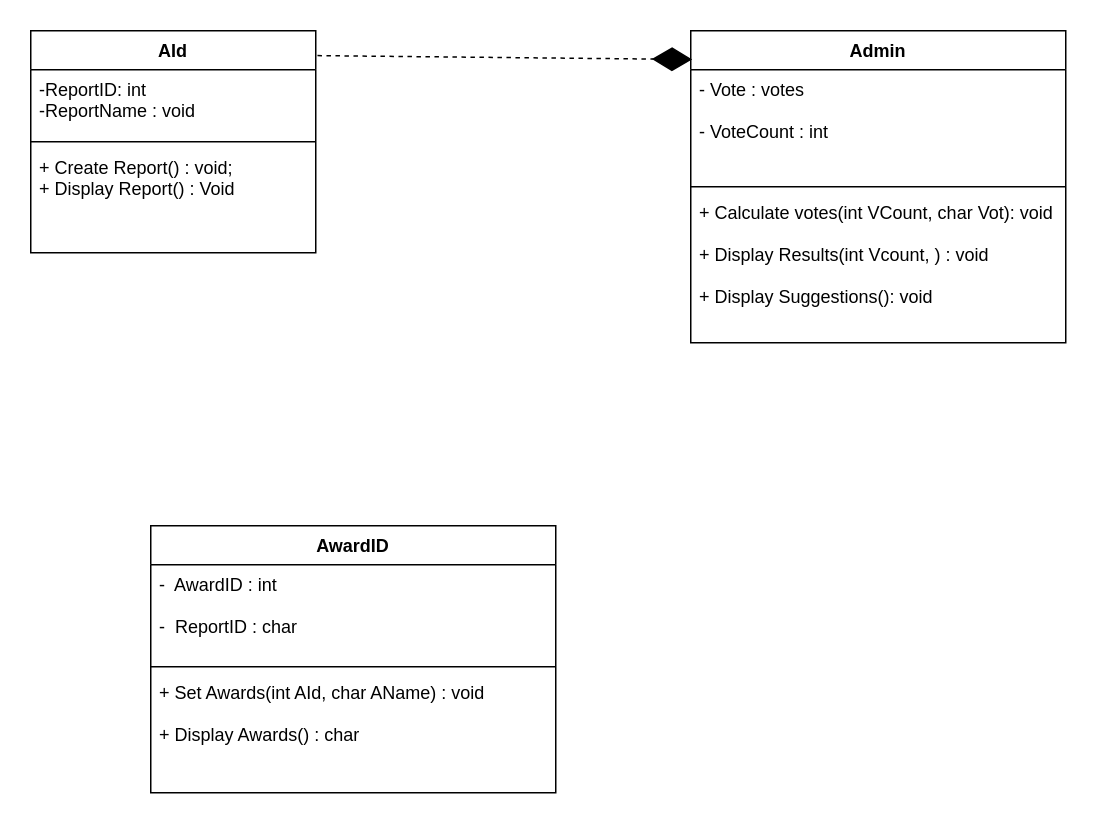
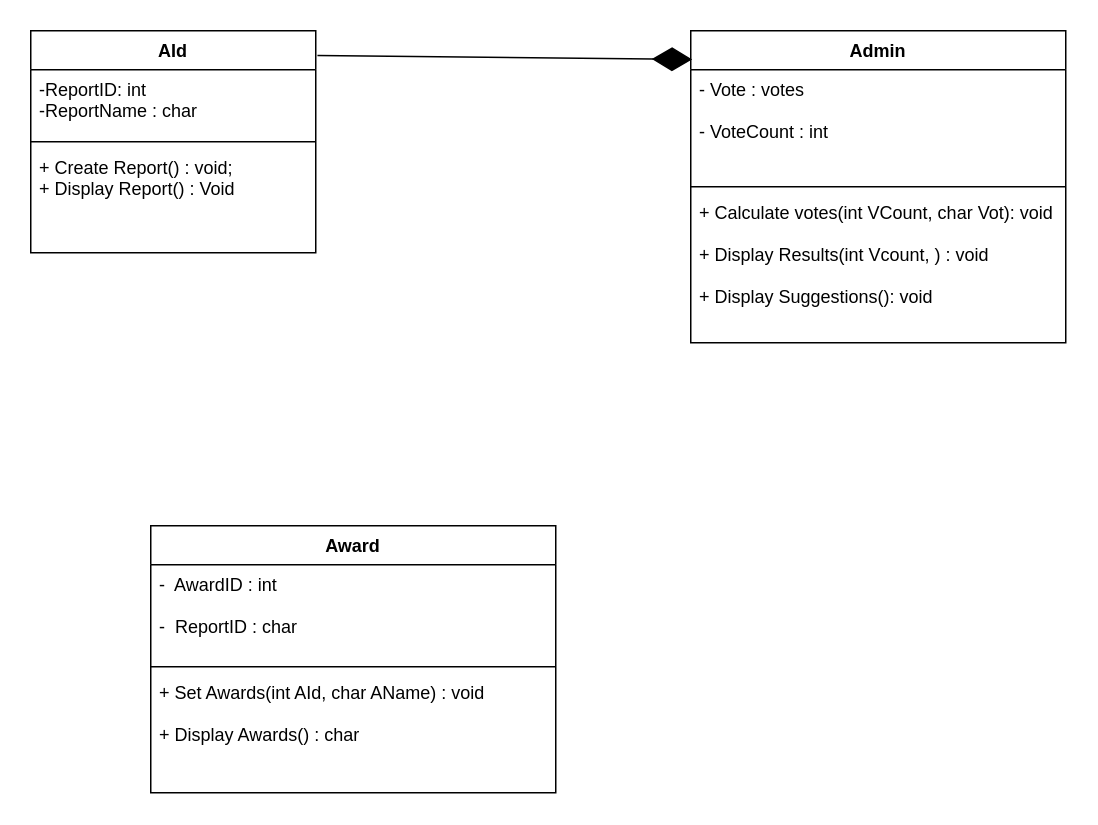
- <mxCell id="14" value="" style="endArrow=diamondThin;endFill=1;endSize=24;html=1;entryX=0.004;entryY=0.092;entryDx=0;entryDy=0;entryPerimeter=0;exitX=1.006;exitY=0.112;exitDx=0;exitDy=0;exitPerimeter=0;dashed=1;" edge="1" parent="1" source="2" target="6"><mxGeometry width="160" relative="1" as="geometry"><mxPoint x="140" y="270" as="sourcePoint" /><mxPoint x="300" y="270" as="targetPoint" /></mxGeometry></mxCell>
+ <mxCell id="14" value="" style="endArrow=diamondThin;endFill=1;endSize=24;html=1;entryX=0.004;entryY=0.092;entryDx=0;entryDy=0;entryPerimeter=0;exitX=1.006;exitY=0.112;exitDx=0;exitDy=0;exitPerimeter=0;" edge="1" parent="1" source="2" target="6"><mxGeometry width="160" relative="1" as="geometry"><mxPoint x="140" y="270" as="sourcePoint" /><mxPoint x="300" y="270" as="targetPoint" /></mxGeometry></mxCell>
- <mxCell id="3" value="-ReportID: int&#10;-ReportName : void" style="text;strokeColor=none;fillColor=none;align=left;verticalAlign=top;spacingLeft=4;spacingRight=4;overflow=hidden;rotatable=0;points=[[0,0.5],[1,0.5]];portConstraint=eastwest;" vertex="1" parent="2"><mxGeometry y="26" width="190" height="44" as="geometry" /></mxCell>
+ <mxCell id="3" value="-ReportID: int&#10;-ReportName : char" style="text;strokeColor=none;fillColor=none;align=left;verticalAlign=top;spacingLeft=4;spacingRight=4;overflow=hidden;rotatable=0;points=[[0,0.5],[1,0.5]];portConstraint=eastwest;" vertex="1" parent="2"><mxGeometry y="26" width="190" height="44" as="geometry" /></mxCell>
- <mxCell id="10" value="AwardID" style="swimlane;fontStyle=1;align=center;verticalAlign=top;childLayout=stackLayout;horizontal=1;startSize=26;horizontalStack=0;resizeParent=1;resizeParentMax=0;resizeLast=0;collapsible=1;marginBottom=0;" vertex="1" parent="1"><mxGeometry x="100" y="350" width="270" height="178" as="geometry" /></mxCell>
+ <mxCell id="10" value="Award" style="swimlane;fontStyle=1;align=center;verticalAlign=top;childLayout=stackLayout;horizontal=1;startSize=26;horizontalStack=0;resizeParent=1;resizeParentMax=0;resizeLast=0;collapsible=1;marginBottom=0;" vertex="1" parent="1"><mxGeometry x="100" y="350" width="270" height="178" as="geometry" /></mxCell>
